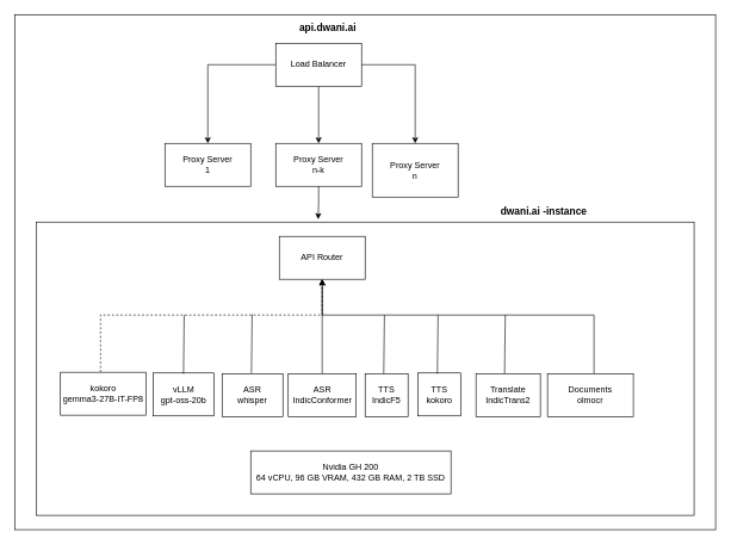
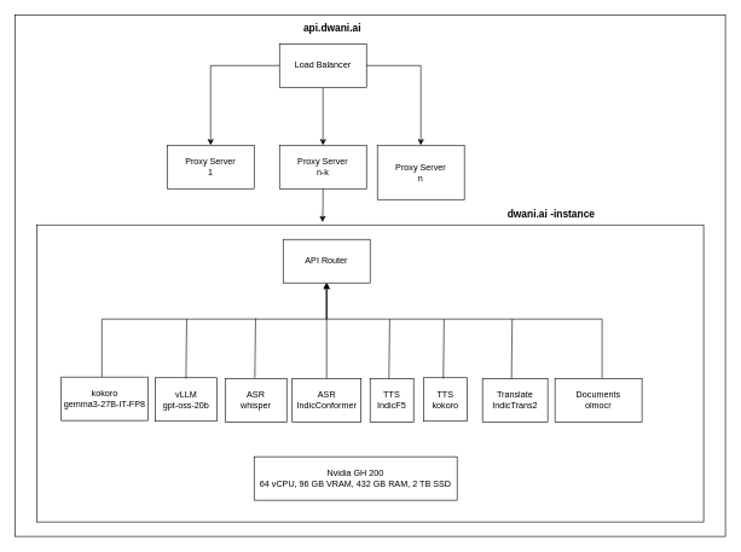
- <mxCell id="3" style="edgeStyle=orthogonalEdgeStyle;rounded=0;orthogonalLoop=1;jettySize=auto;html=1;entryX=0.5;entryY=1;entryDx=0;entryDy=0;dashed=1;" parent="1" source="4" target="13" edge="1"><mxGeometry relative="1" as="geometry"><Array as="points"><mxPoint x="140" y="440" /><mxPoint x="450" y="440" /></Array></mxGeometry></mxCell>
+ <mxCell id="3" style="edgeStyle=orthogonalEdgeStyle;rounded=0;orthogonalLoop=1;jettySize=auto;html=1;entryX=0.5;entryY=1;entryDx=0;entryDy=0;" parent="1" source="4" target="13" edge="1"><mxGeometry relative="1" as="geometry"><Array as="points"><mxPoint x="140" y="440" /><mxPoint x="450" y="440" /></Array></mxGeometry></mxCell>
